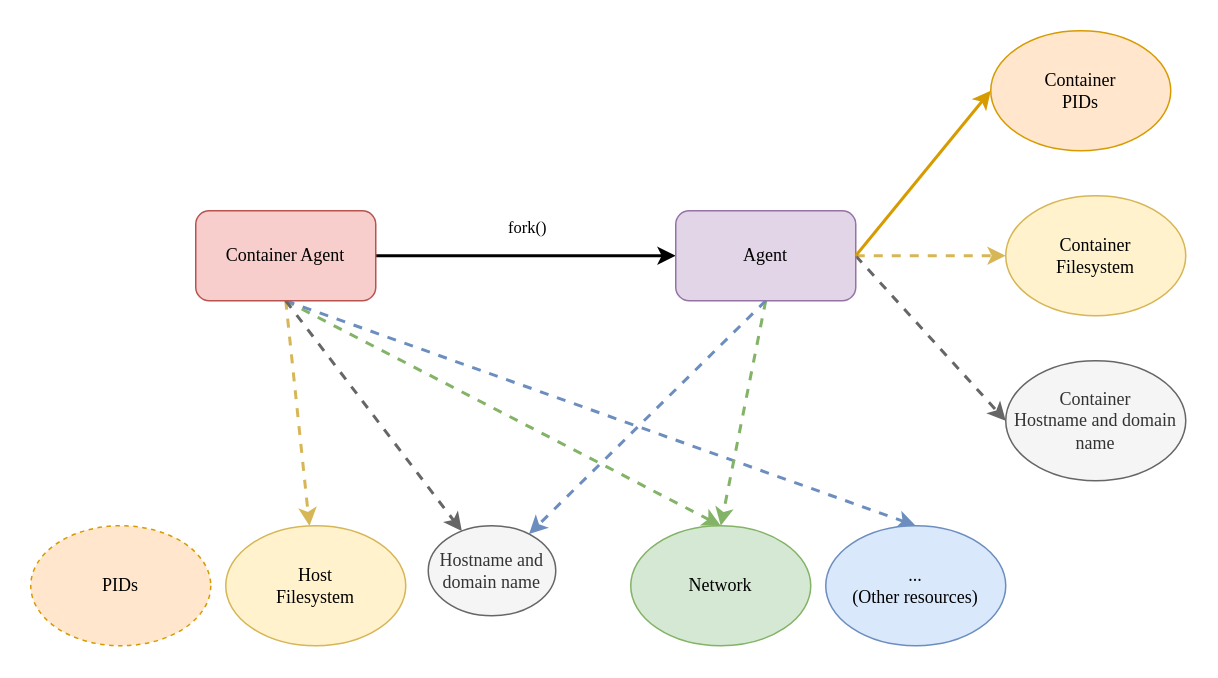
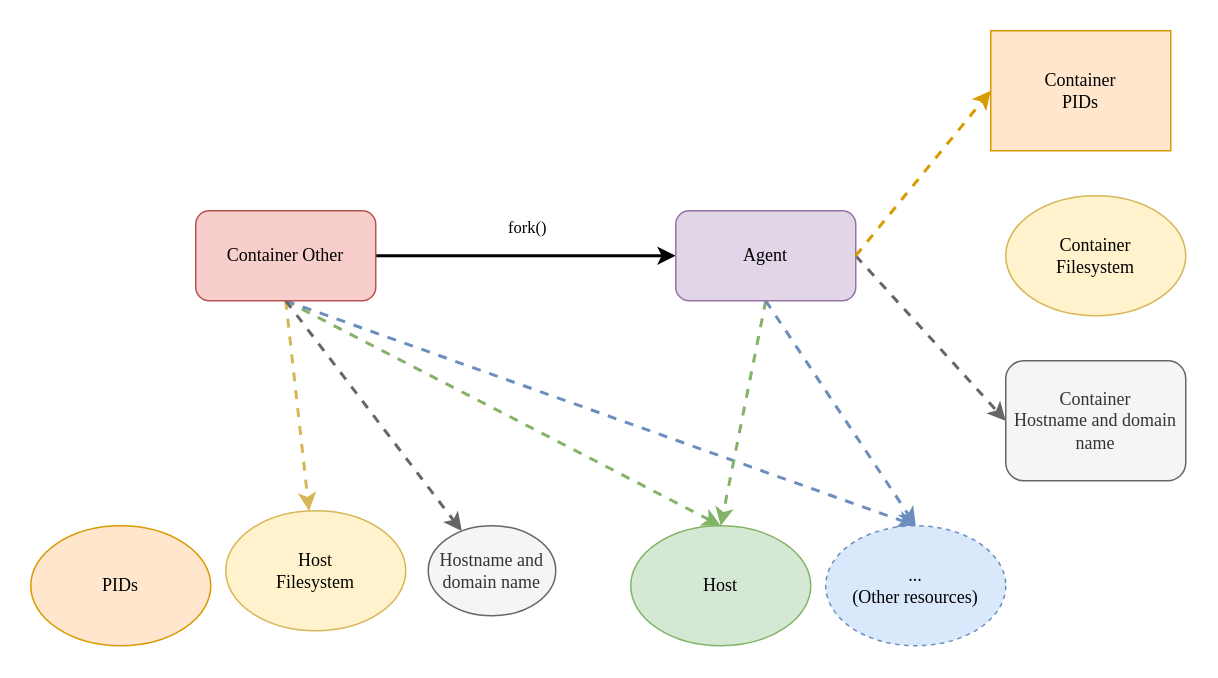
- <mxCell id="20" value="&lt;font face=&quot;Comic Sans MS&quot;&gt;Container&lt;br&gt;PIDs&lt;/font&gt;" style="ellipse;whiteSpace=wrap;html=1;rounded=1;fillColor=#ffe6cc;strokeColor=#d79b00;" parent="1" vertex="1"><mxGeometry x="660" y="20" width="120" height="80" as="geometry" /></mxCell>
+ <mxCell id="20" value="&lt;font face=&quot;Comic Sans MS&quot;&gt;Container&lt;br&gt;PIDs&lt;/font&gt;" style="whiteSpace=wrap;html=1;fillColor=#ffe6cc;strokeColor=#d79b00;rounded=0;" parent="1" vertex="1"><mxGeometry x="660" y="20" width="120" height="80" as="geometry" /></mxCell>
- <mxCell id="18" style="orthogonalLoop=1;jettySize=auto;html=1;exitX=1;exitY=0.5;exitDx=0;exitDy=0;rounded=0;strokeWidth=2;dashed=0;fillColor=#ffe6cc;strokeColor=#d79b00;entryX=0;entryY=0.5;entryDx=0;entryDy=0;" parent="1" source="13" target="20" edge="1"><mxGeometry relative="1" as="geometry"><mxPoint x="210" y="270" as="sourcePoint" /><mxPoint x="110" y="360" as="targetPoint" /></mxGeometry></mxCell>
+ <mxCell id="18" style="orthogonalLoop=1;jettySize=auto;html=1;exitX=1;exitY=0.5;exitDx=0;exitDy=0;rounded=0;strokeWidth=2;dashed=1;fillColor=#ffe6cc;strokeColor=#d79b00;entryX=0;entryY=0.5;entryDx=0;entryDy=0;" parent="1" source="13" target="20" edge="1"><mxGeometry relative="1" as="geometry"><mxPoint x="210" y="270" as="sourcePoint" /><mxPoint x="110" y="360" as="targetPoint" /></mxGeometry></mxCell>
- <mxCell id="8" value="&lt;font face=&quot;Comic Sans MS&quot;&gt;Container Agent&lt;/font&gt;" style="rounded=1;whiteSpace=wrap;html=1;fillColor=#f8cecc;strokeColor=#b85450;" parent="1" vertex="1"><mxGeometry x="130" y="140" width="120" height="60" as="geometry" /></mxCell>
+ <mxCell id="8" value="&lt;font face=&quot;Comic Sans MS&quot;&gt;Container Other&lt;/font&gt;" style="rounded=1;whiteSpace=wrap;html=1;fillColor=#f8cecc;strokeColor=#b85450;" parent="1" vertex="1"><mxGeometry x="130" y="140" width="120" height="60" as="geometry" /></mxCell>
- <mxCell id="9" style="edgeStyle=none;rounded=0;orthogonalLoop=1;jettySize=auto;html=1;exitX=1;exitY=0.5;exitDx=0;exitDy=0;entryX=0;entryY=0.5;entryDx=0;entryDy=0;dashed=1;strokeWidth=2;fillColor=#fff2cc;strokeColor=#d6b656;" parent="1" source="13" target="19" edge="1"><mxGeometry relative="1" as="geometry" /></mxCell>
- <mxCell id="11" style="edgeStyle=none;rounded=0;orthogonalLoop=1;jettySize=auto;html=1;exitX=0.5;exitY=1;exitDx=0;exitDy=0;dashed=1;strokeWidth=2;fillColor=#dae8fc;strokeColor=#6c8ebf;" parent="1" source="13" target="22" edge="1"><mxGeometry relative="1" as="geometry" /></mxCell>
+ <mxCell id="11" style="edgeStyle=none;rounded=0;orthogonalLoop=1;jettySize=auto;html=1;exitX=0.5;exitY=1;exitDx=0;exitDy=0;entryX=0.5;entryY=0;entryDx=0;entryDy=0;dashed=1;strokeWidth=2;fillColor=#dae8fc;strokeColor=#6c8ebf;" parent="1" source="13" target="17" edge="1"><mxGeometry relative="1" as="geometry" /></mxCell>
- <mxCell id="21" value="&lt;font face=&quot;Comic Sans MS&quot;&gt;Container&lt;br&gt;&lt;/font&gt;&lt;span style=&quot;font-family: &amp;#34;comic sans ms&amp;#34;&quot;&gt;Hostname and domain name&lt;/span&gt;&lt;font face=&quot;Comic Sans MS&quot;&gt;&lt;br&gt;&lt;/font&gt;" style="ellipse;whiteSpace=wrap;html=1;rounded=1;fillColor=#f5f5f5;strokeColor=#666666;fontColor=#333333;" vertex="1" parent="1"><mxGeometry x="670" y="240" width="120" height="80" as="geometry" /></mxCell>
+ <mxCell id="21" value="&lt;font face=&quot;Comic Sans MS&quot;&gt;Container&lt;br&gt;&lt;/font&gt;&lt;span style=&quot;font-family: &amp;#34;comic sans ms&amp;#34;&quot;&gt;Hostname and domain name&lt;/span&gt;&lt;font face=&quot;Comic Sans MS&quot;&gt;&lt;br&gt;&lt;/font&gt;" style="whiteSpace=wrap;html=1;fillColor=#f5f5f5;strokeColor=#666666;fontColor=#333333;rounded=1;" vertex="1" parent="1"><mxGeometry x="670" y="240" width="120" height="80" as="geometry" /></mxCell>
- <mxCell id="14" value="&lt;font face=&quot;Comic Sans MS&quot;&gt;PIDs&lt;/font&gt;" style="ellipse;whiteSpace=wrap;html=1;rounded=1;fillColor=#ffe6cc;strokeColor=#d79b00;dashed=1;" parent="1" vertex="1"><mxGeometry x="20" y="350" width="120" height="80" as="geometry" /></mxCell>
+ <mxCell id="14" value="&lt;font face=&quot;Comic Sans MS&quot;&gt;PIDs&lt;/font&gt;" style="ellipse;whiteSpace=wrap;html=1;rounded=1;fillColor=#ffe6cc;strokeColor=#d79b00;" parent="1" vertex="1"><mxGeometry x="20" y="350" width="120" height="80" as="geometry" /></mxCell>
- <mxCell id="16" value="&lt;font face=&quot;Comic Sans MS&quot;&gt;Host &lt;br&gt;Filesystem&lt;/font&gt;" style="ellipse;whiteSpace=wrap;html=1;rounded=1;fillColor=#fff2cc;strokeColor=#d6b656;" parent="1" vertex="1"><mxGeometry x="150" y="350" width="120" height="80" as="geometry" /></mxCell>
+ <mxCell id="16" value="&lt;font face=&quot;Comic Sans MS&quot;&gt;Host &lt;br&gt;Filesystem&lt;/font&gt;" style="ellipse;whiteSpace=wrap;html=1;rounded=1;fillColor=#fff2cc;strokeColor=#d6b656;" parent="1" vertex="1"><mxGeometry x="150" y="340" width="120" height="80" as="geometry" /></mxCell>
- <mxCell id="15" value="&lt;font face=&quot;Comic Sans MS&quot;&gt;Network&lt;/font&gt;" style="ellipse;whiteSpace=wrap;html=1;rounded=1;fillColor=#d5e8d4;strokeColor=#82b366;" parent="1" vertex="1"><mxGeometry x="420" y="350" width="120" height="80" as="geometry" /></mxCell>
+ <mxCell id="15" value="&lt;font face=&quot;Comic Sans MS&quot;&gt;Host&lt;/font&gt;" style="ellipse;whiteSpace=wrap;html=1;rounded=1;fillColor=#d5e8d4;strokeColor=#82b366;" parent="1" vertex="1"><mxGeometry x="420" y="350" width="120" height="80" as="geometry" /></mxCell>
- <mxCell id="17" value="&lt;font face=&quot;Comic Sans MS&quot;&gt;... &lt;br&gt;(Other resources)&lt;/font&gt;" style="ellipse;whiteSpace=wrap;html=1;rounded=1;fillColor=#dae8fc;strokeColor=#6c8ebf;" parent="1" vertex="1"><mxGeometry x="550" y="350" width="120" height="80" as="geometry" /></mxCell>
+ <mxCell id="17" value="&lt;font face=&quot;Comic Sans MS&quot;&gt;... &lt;br&gt;(Other resources)&lt;/font&gt;" style="ellipse;whiteSpace=wrap;html=1;rounded=1;fillColor=#dae8fc;strokeColor=#6c8ebf;dashed=1;" parent="1" vertex="1"><mxGeometry x="550" y="350" width="120" height="80" as="geometry" /></mxCell>
